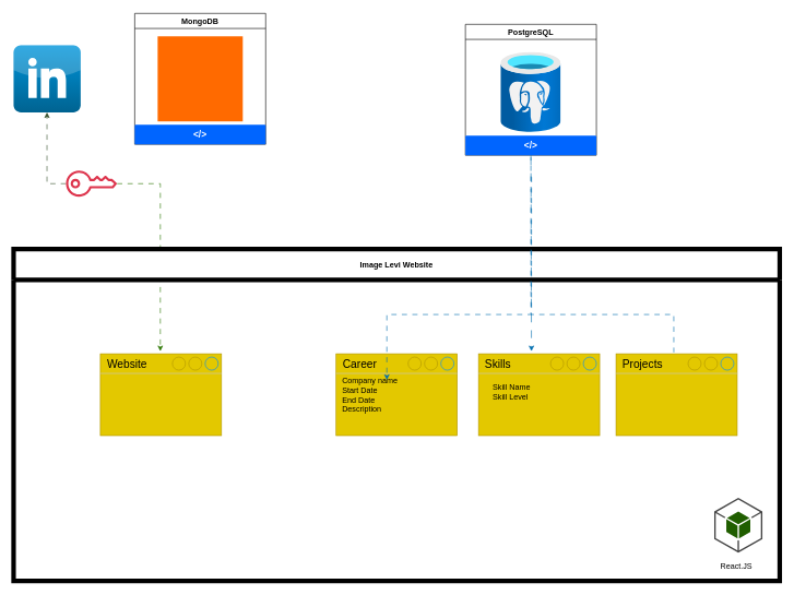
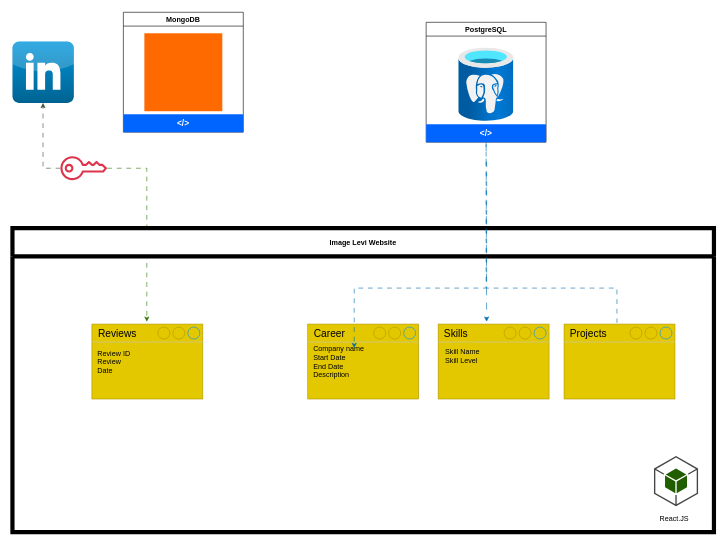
- <mxCell id="11" value="Website" style="strokeWidth=1;shadow=0;dashed=0;align=center;html=1;shape=mxgraph.mockup.containers.window;align=left;verticalAlign=top;spacingLeft=8;strokeColor2=#008cff;strokeColor3=#c4c4c4;fontColor=#000000;mainText=;fontSize=17;labelBackgroundColor=none;whiteSpace=wrap;fillColor=#e3c800;strokeColor=#B09500;" vertex="1" parent="10"><mxGeometry x="132.5" y="160" width="185" height="125" as="geometry" /></mxCell>
+ <mxCell id="11" value="Reviews" style="strokeWidth=1;shadow=0;dashed=0;align=center;html=1;shape=mxgraph.mockup.containers.window;align=left;verticalAlign=top;spacingLeft=8;strokeColor2=#008cff;strokeColor3=#c4c4c4;fontColor=#000000;mainText=;fontSize=17;labelBackgroundColor=none;whiteSpace=wrap;fillColor=#e3c800;strokeColor=#B09500;" vertex="1" parent="10"><mxGeometry x="132.5" y="160" width="185" height="125" as="geometry" /></mxCell>
- <mxCell id="16" value="&lt;div&gt;&lt;div&gt;Skill Name&lt;/div&gt;&lt;/div&gt;&lt;div&gt;Skill Level&lt;/div&gt;" style="text;html=1;align=left;verticalAlign=middle;whiteSpace=wrap;rounded=0;" vertex="1" parent="10"><mxGeometry x="730" y="205" width="110" height="27" as="geometry" /></mxCell>
+ <mxCell id="16" value="&lt;div&gt;&lt;div&gt;Skill Name&lt;/div&gt;&lt;/div&gt;&lt;div&gt;Skill Level&lt;/div&gt;" style="text;html=1;align=left;verticalAlign=middle;whiteSpace=wrap;rounded=0;" vertex="1" parent="10"><mxGeometry x="720" y="200" width="110" height="27" as="geometry" /></mxCell>
+ <mxCell id="17" value="&lt;div&gt;&lt;div&gt;Review ID&lt;/div&gt;&lt;/div&gt;&lt;div&gt;Review&lt;/div&gt;&lt;div&gt;Date&lt;/div&gt;" style="text;html=1;align=left;verticalAlign=middle;whiteSpace=wrap;rounded=0;" vertex="1" parent="10"><mxGeometry x="140" y="209" width="110" height="27" as="geometry" /></mxCell>
